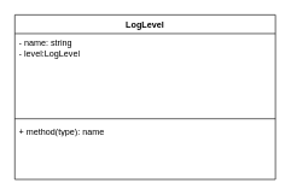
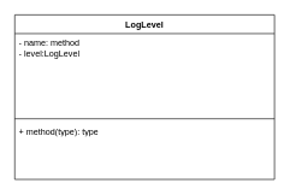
- <mxCell id="3" value="- name: string&lt;br&gt;- level:LogLevel&lt;br&gt;&lt;br&gt;&lt;div&gt;&lt;br&gt;&lt;/div&gt;" style="text;strokeColor=none;fillColor=none;align=left;verticalAlign=top;spacingLeft=4;spacingRight=4;overflow=hidden;rotatable=0;points=[[0,0.5],[1,0.5]];portConstraint=eastwest;whiteSpace=wrap;html=1;" vertex="1" parent="2"><mxGeometry y="26" width="360" height="114" as="geometry" /></mxCell>
+ <mxCell id="3" value="- name: method&lt;br&gt;- level:LogLevel&lt;br&gt;&lt;br&gt;&lt;div&gt;&lt;br&gt;&lt;/div&gt;" style="text;strokeColor=none;fillColor=none;align=left;verticalAlign=top;spacingLeft=4;spacingRight=4;overflow=hidden;rotatable=0;points=[[0,0.5],[1,0.5]];portConstraint=eastwest;whiteSpace=wrap;html=1;" vertex="1" parent="2"><mxGeometry y="26" width="360" height="114" as="geometry" /></mxCell>
- <mxCell id="5" value="+ method(type): name" style="text;strokeColor=none;fillColor=none;align=left;verticalAlign=top;spacingLeft=4;spacingRight=4;overflow=hidden;rotatable=0;points=[[0,0.5],[1,0.5]];portConstraint=eastwest;whiteSpace=wrap;html=1;" vertex="1" parent="2"><mxGeometry y="148" width="360" height="80" as="geometry" /></mxCell>
+ <mxCell id="5" value="+ method(type): type" style="text;strokeColor=none;fillColor=none;align=left;verticalAlign=top;spacingLeft=4;spacingRight=4;overflow=hidden;rotatable=0;points=[[0,0.5],[1,0.5]];portConstraint=eastwest;whiteSpace=wrap;html=1;" vertex="1" parent="2"><mxGeometry y="148" width="360" height="80" as="geometry" /></mxCell>
